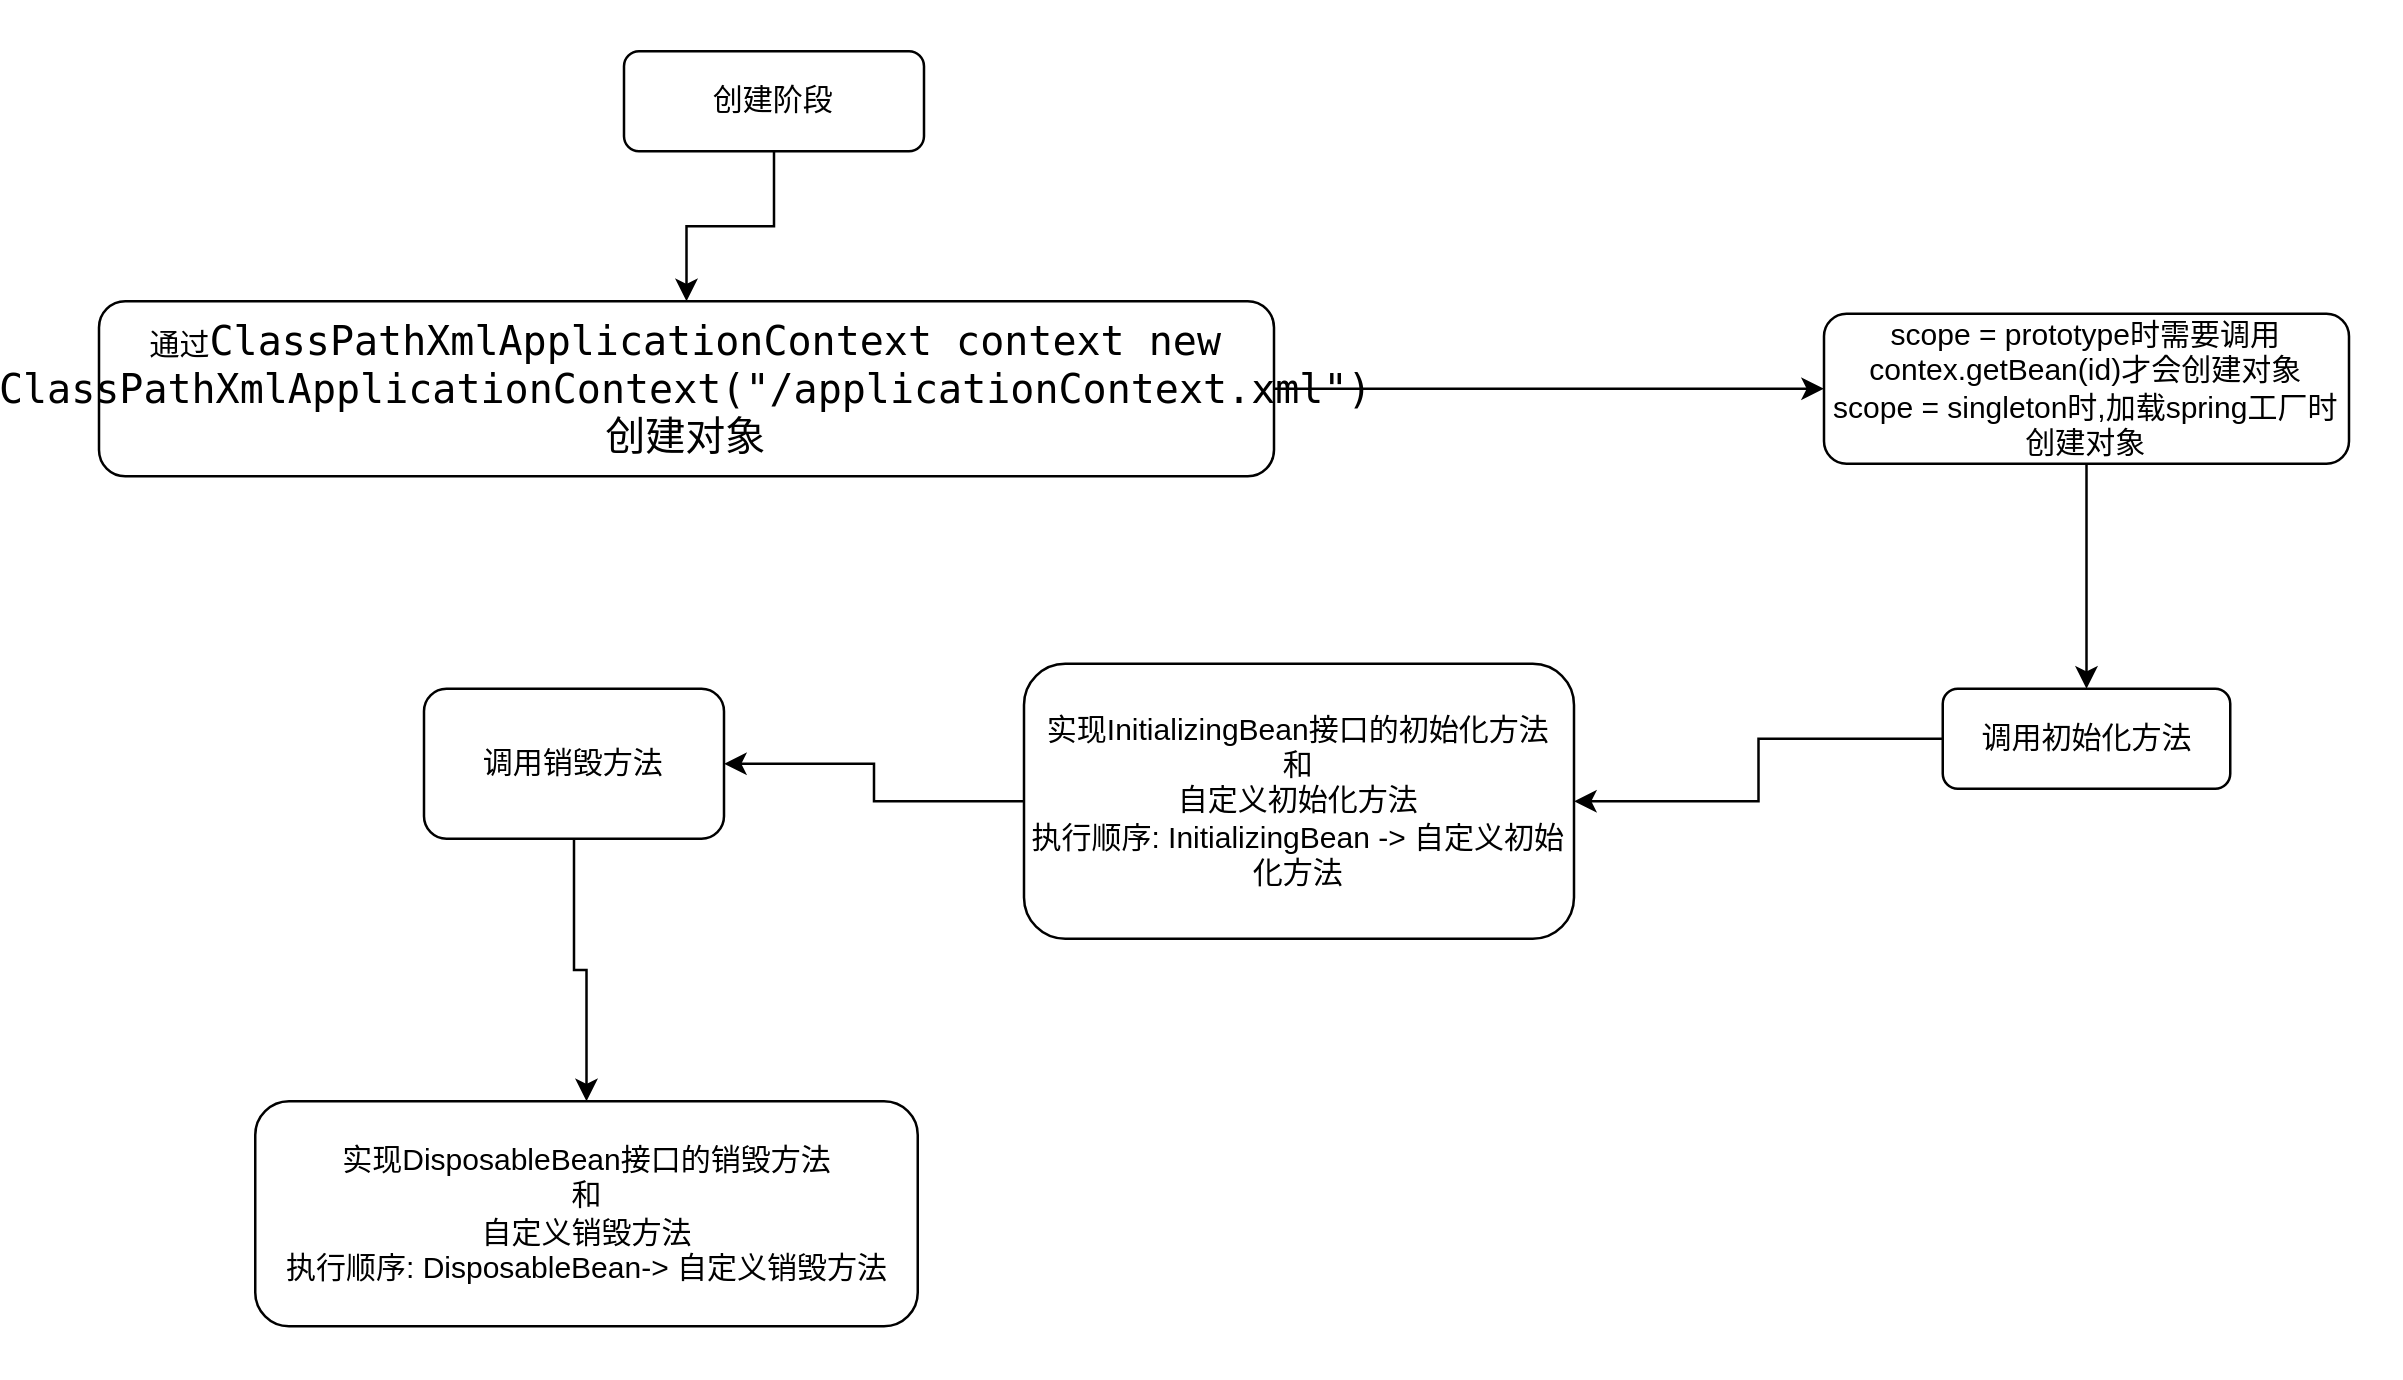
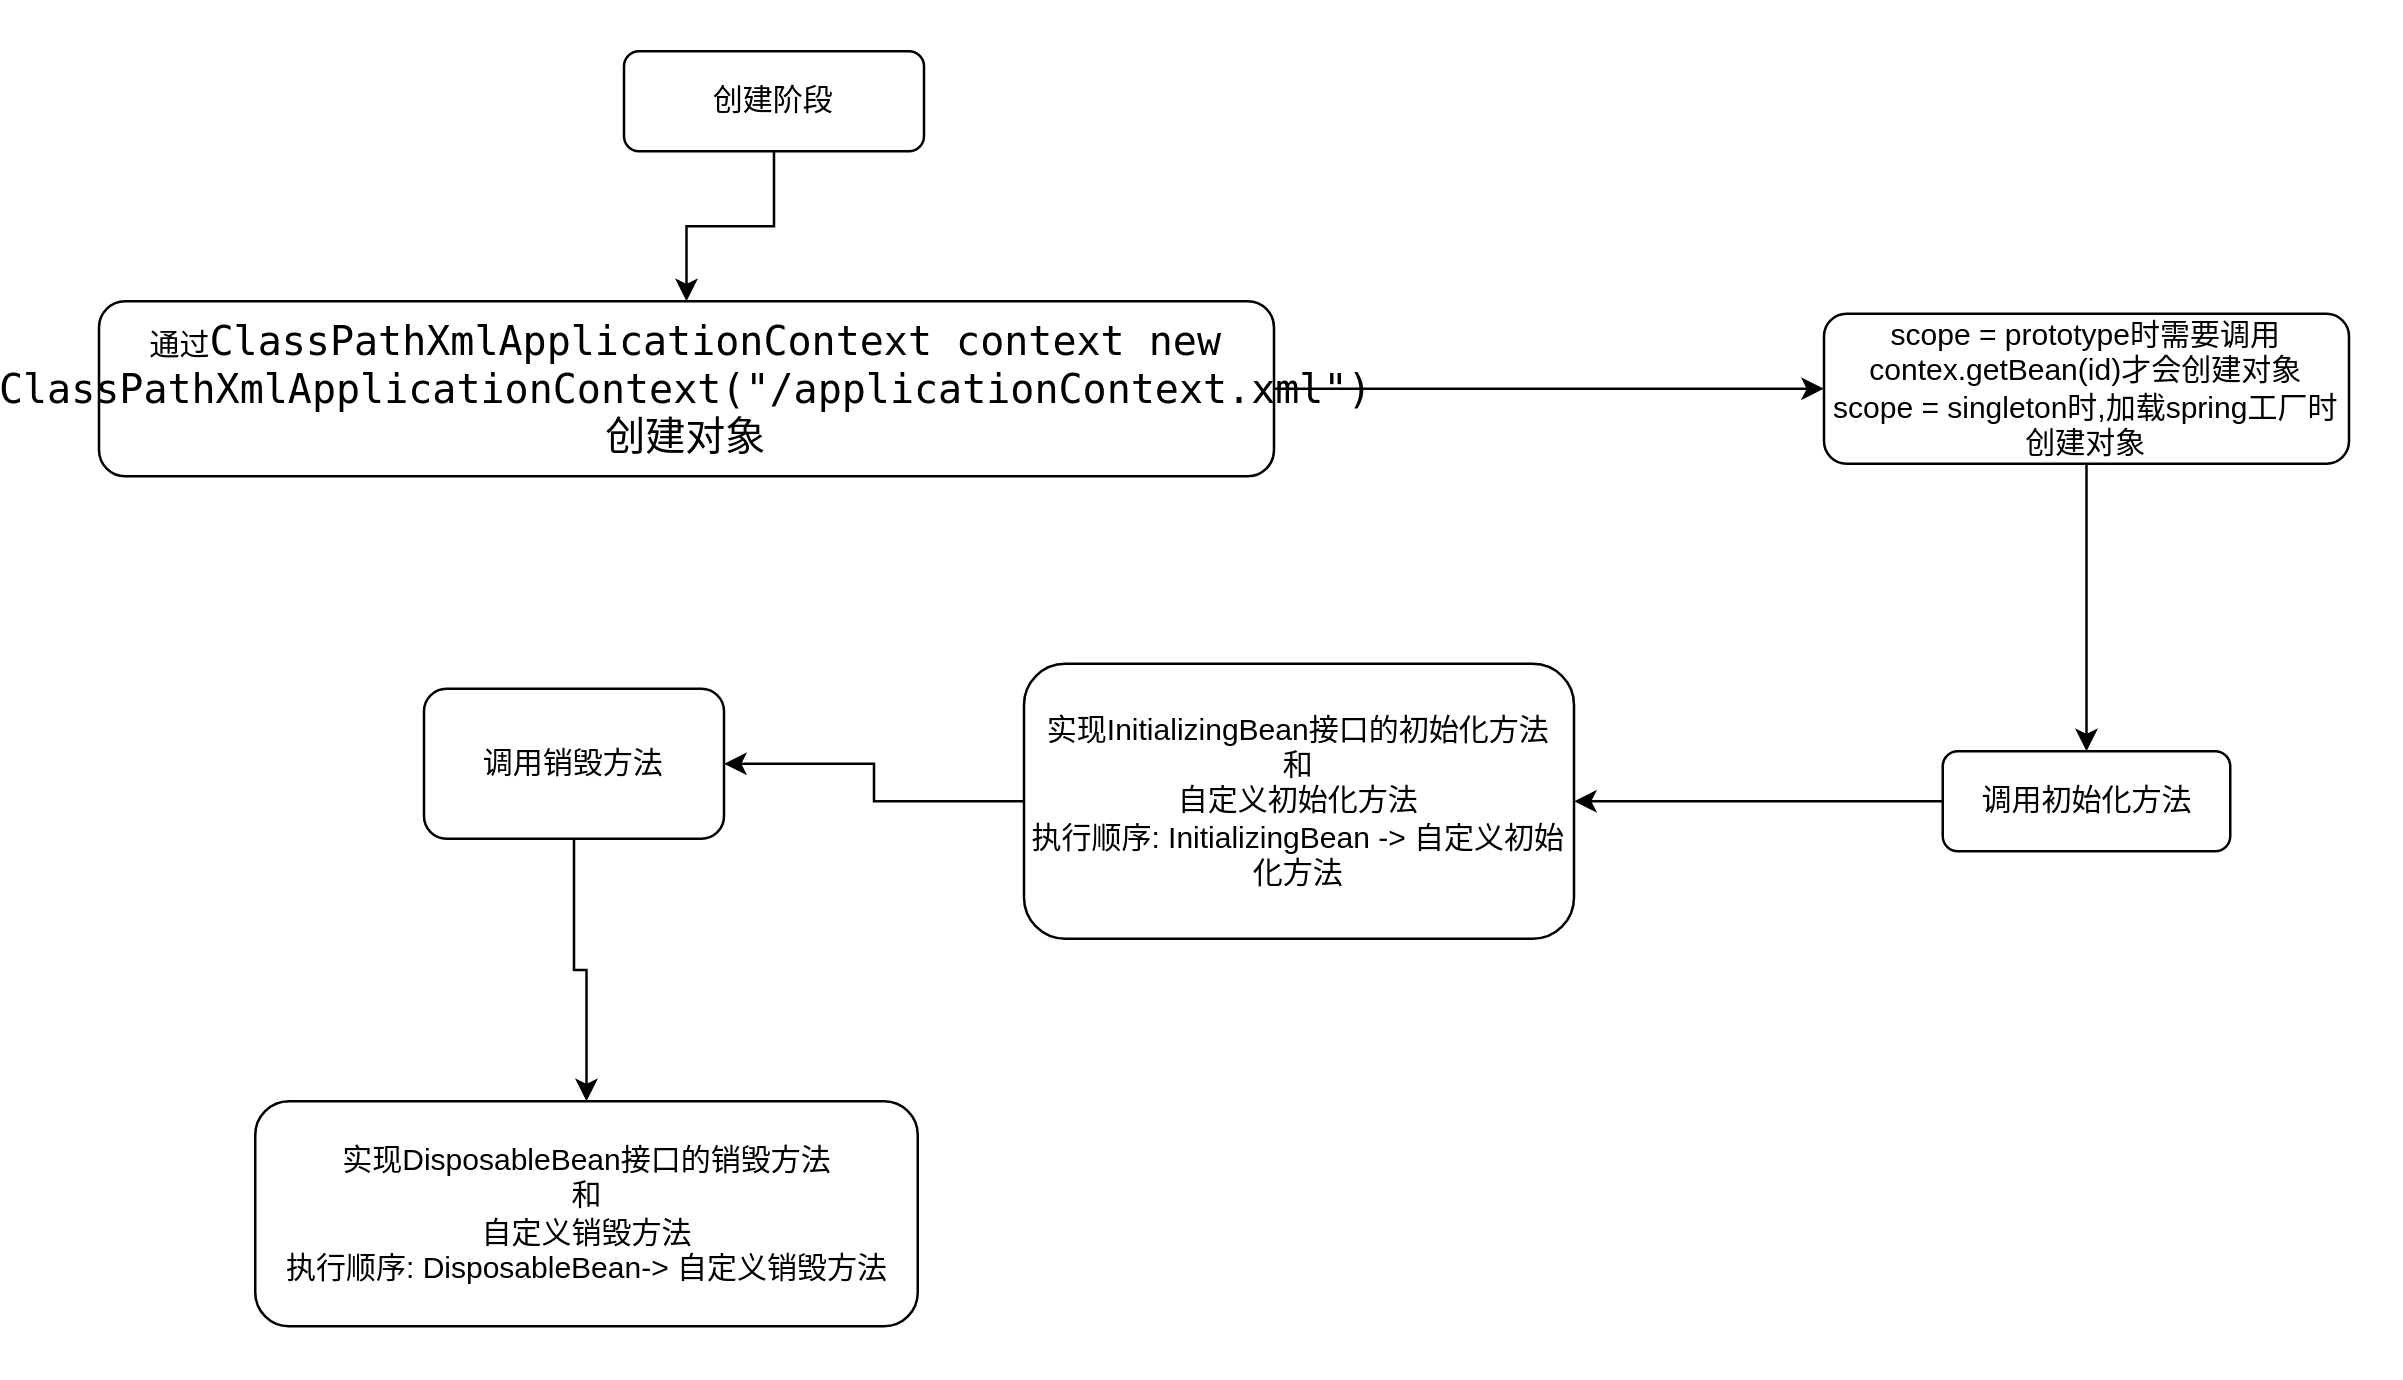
- <mxCell id="7" value="调用初始化方法" style="rounded=1;whiteSpace=wrap;html=1;fontSize=12;glass=0;strokeWidth=1;shadow=0;" parent="1" vertex="1"><mxGeometry x="757.5" y="275" width="115" height="40" as="geometry" /></mxCell>
+ <mxCell id="7" value="调用初始化方法" style="rounded=1;whiteSpace=wrap;html=1;fontSize=12;glass=0;strokeWidth=1;shadow=0;" parent="1" vertex="1"><mxGeometry x="757.5" y="300" width="115" height="40" as="geometry" /></mxCell>
